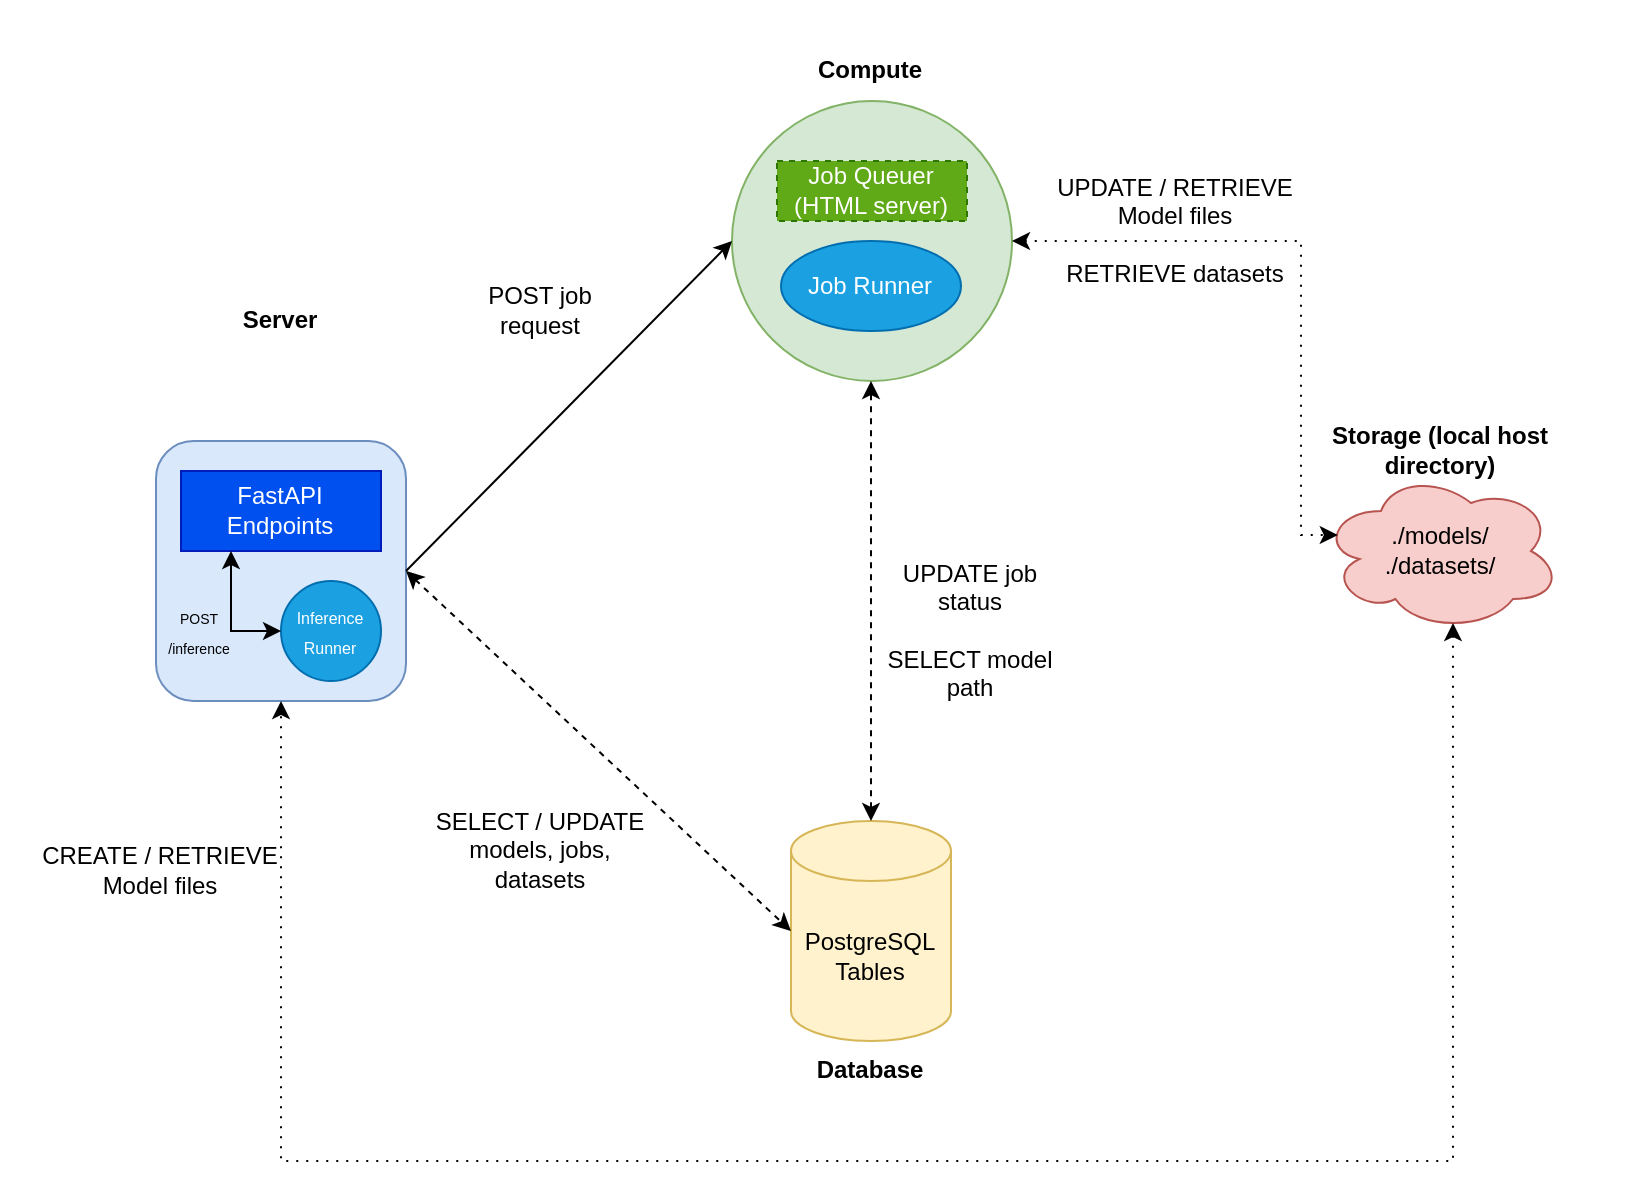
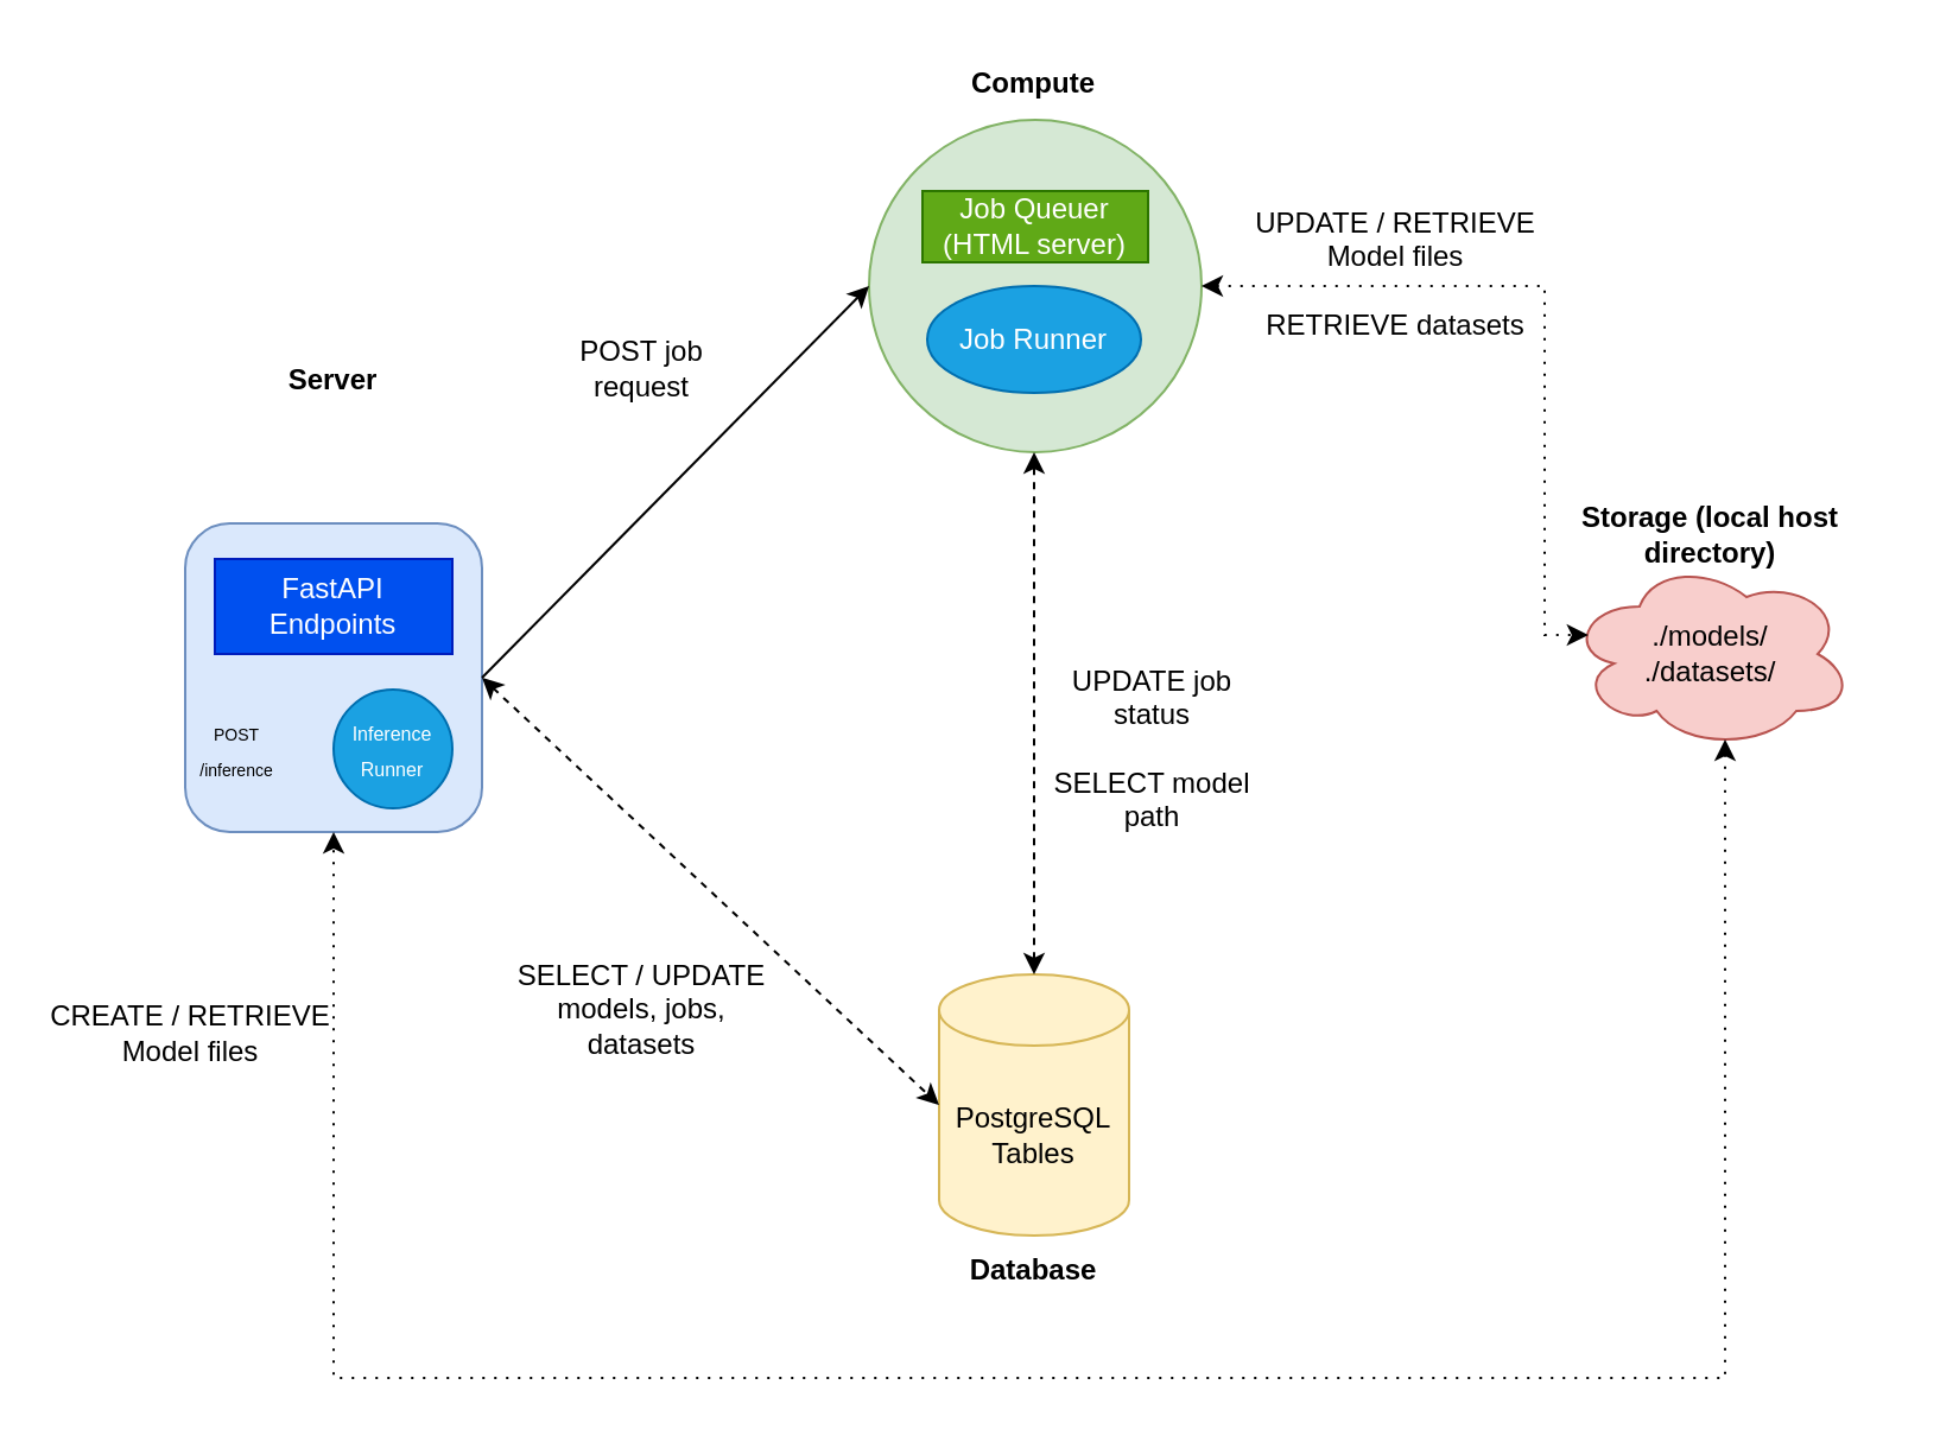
- <mxCell id="8" value="Job Queuer (HTML server)" style="rounded=0;whiteSpace=wrap;html=1;fillColor=#60a917;strokeColor=#2D7600;fontColor=#ffffff;dashed=1;" vertex="1" parent="1"><mxGeometry x="388" y="80" width="95" height="30" as="geometry" /></mxCell>
+ <mxCell id="8" value="Job Queuer (HTML server)" style="rounded=0;whiteSpace=wrap;html=1;fillColor=#60a917;strokeColor=#2D7600;fontColor=#ffffff;" vertex="1" parent="1"><mxGeometry x="388" y="80" width="95" height="30" as="geometry" /></mxCell>
- <mxCell id="23" value="" style="endArrow=classic;startArrow=classic;html=1;rounded=0;entryX=0.25;entryY=1;entryDx=0;entryDy=0;exitX=0;exitY=0.5;exitDx=0;exitDy=0;edgeStyle=orthogonalEdgeStyle;" edge="1" parent="1" source="20" target="22"><mxGeometry width="50" height="50" relative="1" as="geometry"><mxPoint x="-20" y="350" as="sourcePoint" /><mxPoint x="30" y="300" as="targetPoint" /><Array as="points"><mxPoint x="115" y="315" /></Array></mxGeometry></mxCell>
